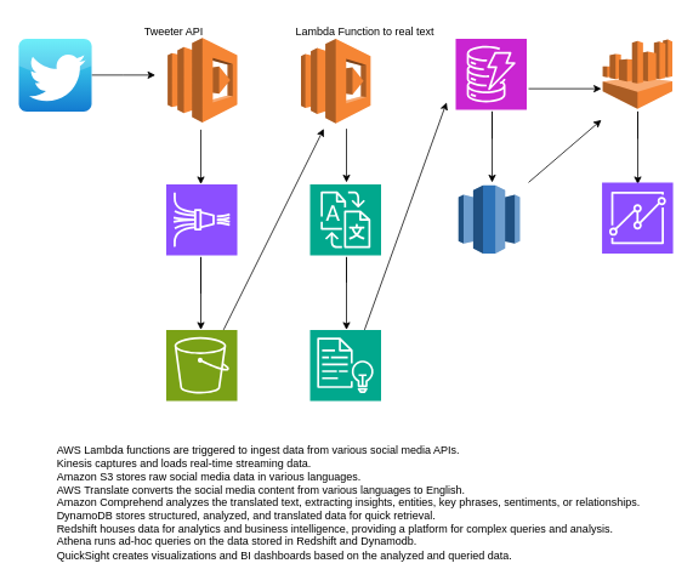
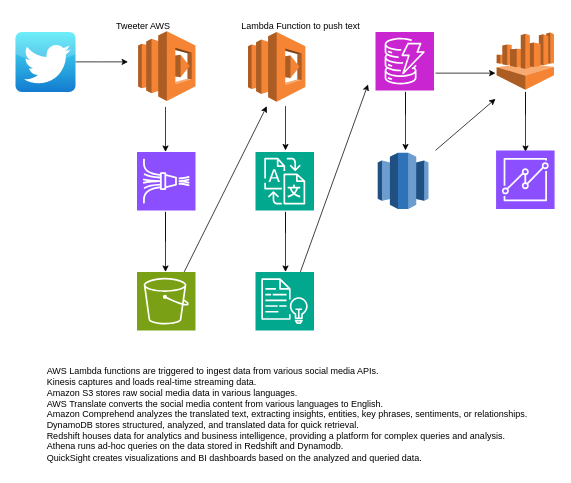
- <mxCell id="14" value="Tweeter API" style="text;html=1;align=center;verticalAlign=middle;resizable=0;points=[];autosize=1;strokeColor=none;fillColor=none;" vertex="1" parent="1"><mxGeometry x="145" y="20" width="90" height="30" as="geometry" /></mxCell>
+ <mxCell id="14" value="Tweeter AWS" style="text;html=1;align=center;verticalAlign=middle;resizable=0;points=[];autosize=1;strokeColor=none;fillColor=none;" vertex="1" parent="1"><mxGeometry x="145" y="20" width="90" height="30" as="geometry" /></mxCell>
- <mxCell id="15" value="Lambda Function to real text" style="text;html=1;align=center;verticalAlign=middle;resizable=0;points=[];autosize=1;strokeColor=none;fillColor=none;" vertex="1" parent="1"><mxGeometry x="310" y="20" width="180" height="30" as="geometry" /></mxCell>
+ <mxCell id="15" value="Lambda Function to push text" style="text;html=1;align=center;verticalAlign=middle;resizable=0;points=[];autosize=1;strokeColor=none;fillColor=none;" vertex="1" parent="1"><mxGeometry x="310" y="20" width="180" height="30" as="geometry" /></mxCell>
